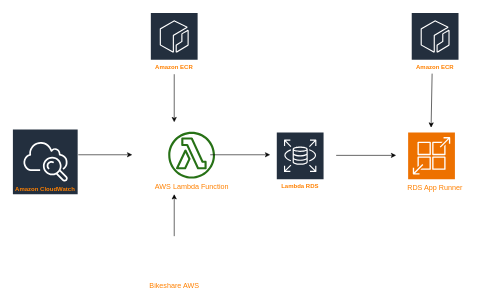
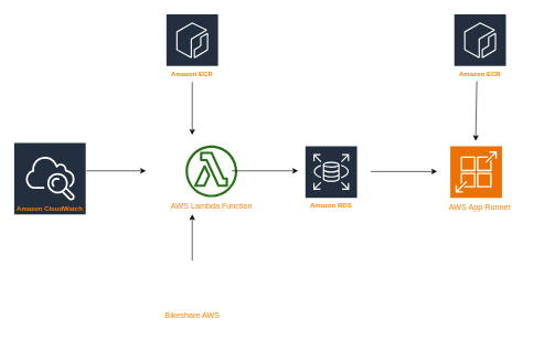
- <mxCell id="5" value="Lambda RDS" style="sketch=0;outlineConnect=0;fontColor=#FF8000;gradientColor=none;strokeColor=#ffffff;fillColor=#232F3E;dashed=0;verticalLabelPosition=middle;verticalAlign=bottom;align=center;html=1;whiteSpace=wrap;fontSize=10;fontStyle=1;spacing=3;shape=mxgraph.aws4.productIcon;prIcon=mxgraph.aws4.rds;" parent="1" vertex="1"><mxGeometry x="460" y="219" width="80" height="100" as="geometry" /></mxCell>
+ <mxCell id="5" value="Amazon RDS" style="sketch=0;outlineConnect=0;fontColor=#FF8000;gradientColor=none;strokeColor=#ffffff;fillColor=#232F3E;dashed=0;verticalLabelPosition=middle;verticalAlign=bottom;align=center;html=1;whiteSpace=wrap;fontSize=10;fontStyle=1;spacing=3;shape=mxgraph.aws4.productIcon;prIcon=mxgraph.aws4.rds;" parent="1" vertex="1"><mxGeometry x="460" y="219" width="80" height="100" as="geometry" /></mxCell>
- <mxCell id="9" value="RDS App Runner" style="text;html=1;align=center;verticalAlign=middle;whiteSpace=wrap;rounded=0;fontColor=#FF8000;" parent="1" vertex="1"><mxGeometry x="650" y="297" width="150" height="30" as="geometry" /></mxCell>
+ <mxCell id="9" value="AWS App Runner" style="text;html=1;align=center;verticalAlign=middle;whiteSpace=wrap;rounded=0;fontColor=#FF8000;" parent="1" vertex="1"><mxGeometry x="650" y="297" width="150" height="30" as="geometry" /></mxCell>
